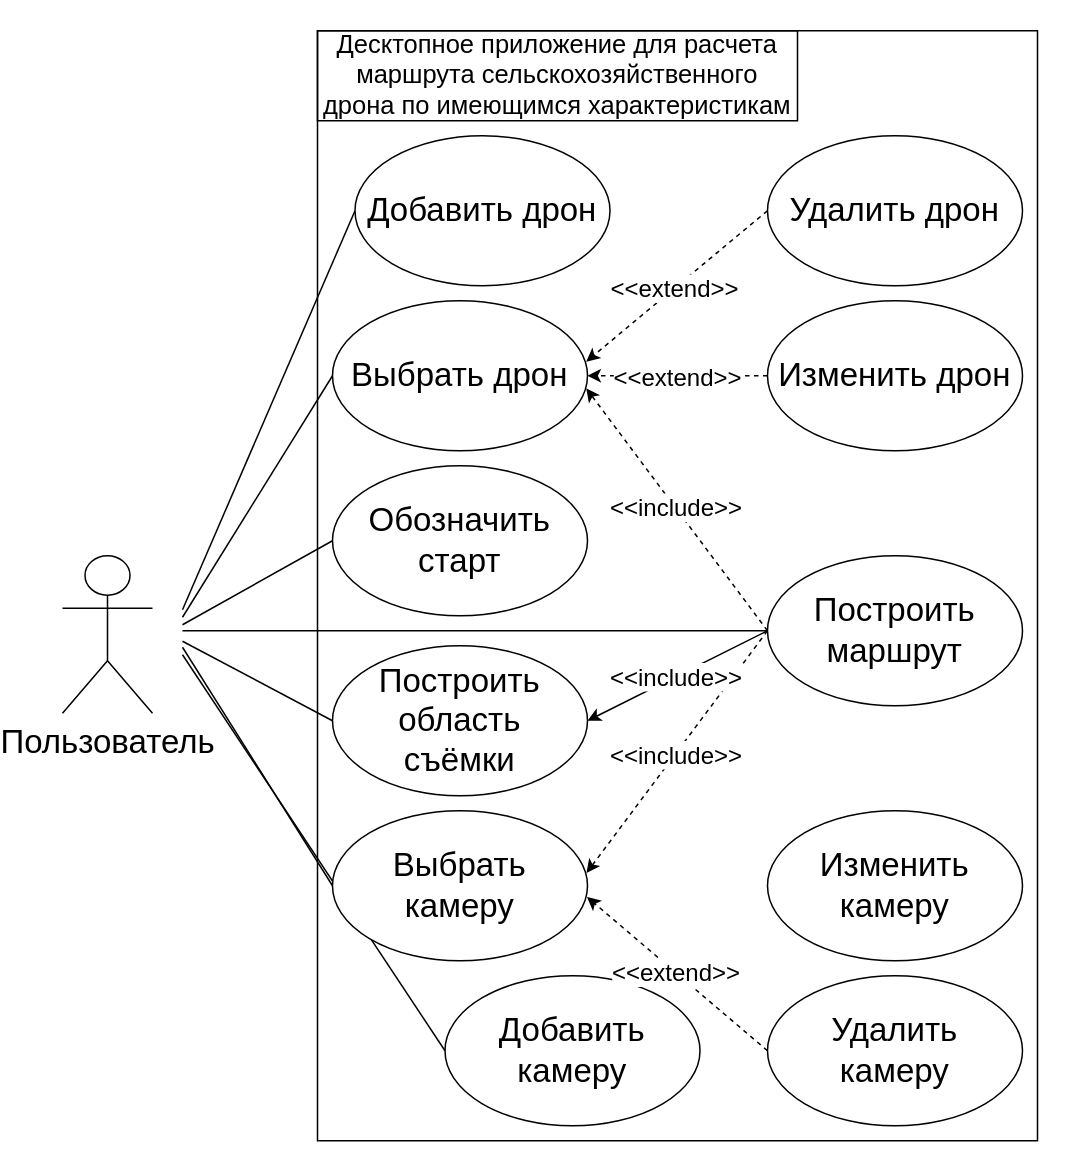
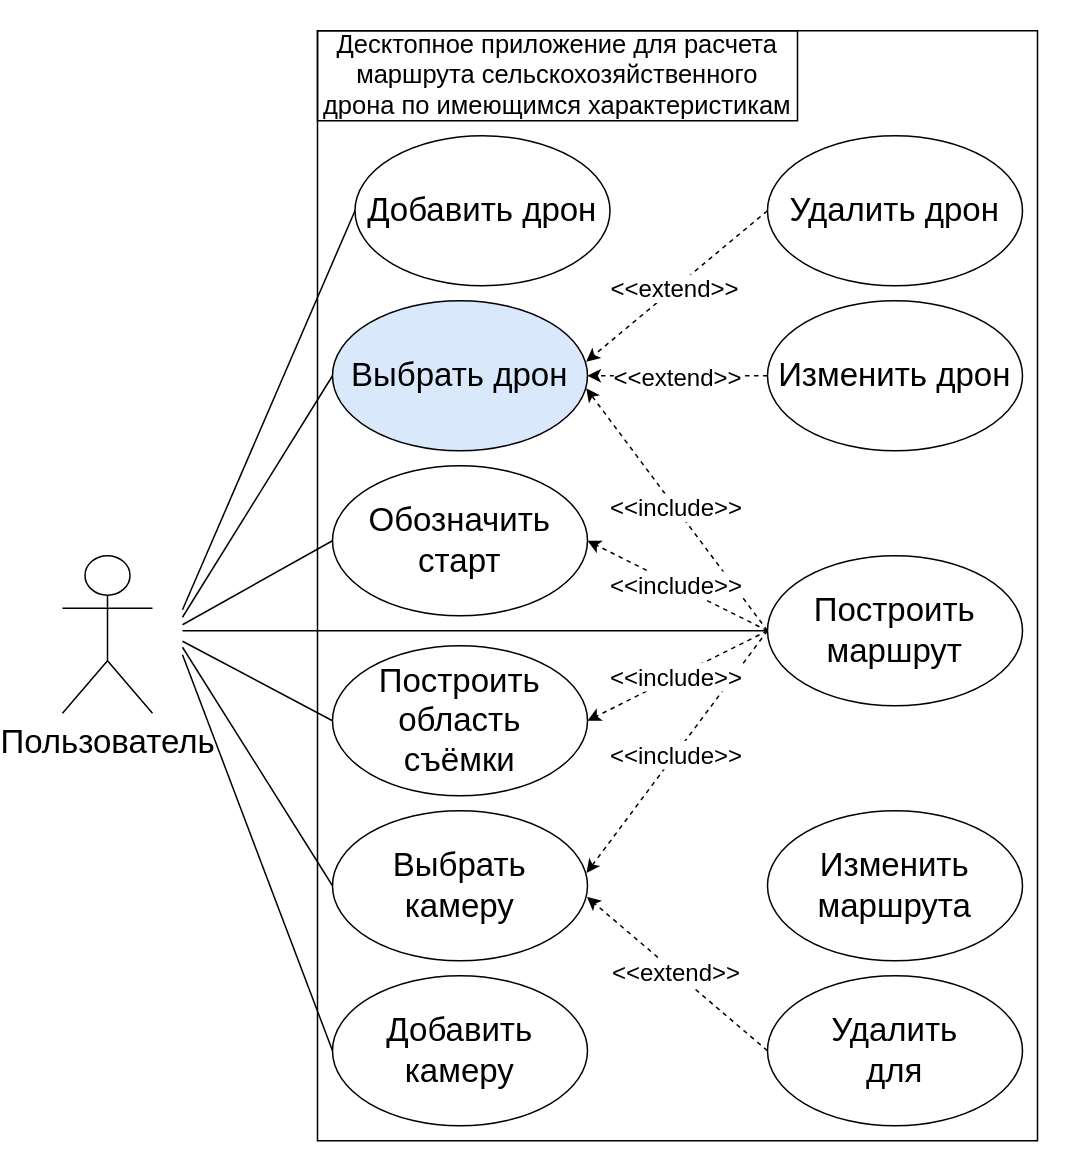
- <mxCell id="22" value="&lt;font style=&quot;font-size: 22px;&quot;&gt;Выбрать дрон&lt;/font&gt;" style="ellipse;whiteSpace=wrap;html=1;" parent="1" vertex="1"><mxGeometry x="200" y="200" width="170" height="100" as="geometry" /></mxCell>
+ <mxCell id="22" value="&lt;font style=&quot;font-size: 22px;&quot;&gt;Выбрать дрон&lt;/font&gt;" style="ellipse;whiteSpace=wrap;html=1;fillColor=#dae8fc;" parent="1" vertex="1"><mxGeometry x="200" y="200" width="170" height="100" as="geometry" /></mxCell>
+ <mxCell id="35" value="" style="endArrow=classic;dashed=1;html=1;rounded=0;verticalAlign=bottom;strokeWidth=1;startArrow=none;startFill=0;endFill=1;entryX=1;entryY=0.5;entryDx=0;entryDy=0;exitX=0;exitY=0.5;exitDx=0;exitDy=0;" parent="1" source="6" target="27" edge="1"><mxGeometry width="50" height="50" relative="1" as="geometry"><mxPoint x="480" y="421" as="sourcePoint" /><mxPoint x="150" y="221" as="targetPoint" /><Array as="points" /></mxGeometry></mxCell>
+ <mxCell id="36" value="&lt;font style=&quot;font-size: 16px;&quot;&gt;&amp;lt;&amp;lt;include&amp;gt;&amp;gt;&lt;/font&gt;" style="edgeLabel;html=1;align=center;verticalAlign=middle;resizable=0;points=[];" parent="35" vertex="1" connectable="0"><mxGeometry x="0.024" relative="1" as="geometry"><mxPoint as="offset" /></mxGeometry></mxCell>
- <mxCell id="31" value="" style="endArrow=classic;dashed=0;html=1;rounded=0;verticalAlign=bottom;strokeWidth=1;startArrow=none;startFill=0;endFill=1;entryX=1;entryY=0.5;entryDx=0;entryDy=0;exitX=0;exitY=0.5;exitDx=0;exitDy=0;" parent="1" source="6" target="28" edge="1"><mxGeometry width="50" height="50" relative="1" as="geometry"><mxPoint x="800" y="331" as="sourcePoint" /><mxPoint x="420" y="651" as="targetPoint" /><Array as="points" /></mxGeometry></mxCell>
+ <mxCell id="31" value="" style="endArrow=classic;dashed=1;html=1;rounded=0;verticalAlign=bottom;strokeWidth=1;startArrow=none;startFill=0;endFill=1;entryX=1;entryY=0.5;entryDx=0;entryDy=0;exitX=0;exitY=0.5;exitDx=0;exitDy=0;" parent="1" source="6" target="28" edge="1"><mxGeometry width="50" height="50" relative="1" as="geometry"><mxPoint x="800" y="331" as="sourcePoint" /><mxPoint x="420" y="651" as="targetPoint" /><Array as="points" /></mxGeometry></mxCell>
- <mxCell id="7" value="&lt;font style=&quot;font-size: 22px;&quot;&gt;Изменить камеру&lt;/font&gt;" style="ellipse;whiteSpace=wrap;html=1;" parent="1" vertex="1"><mxGeometry x="490" y="540" width="170" height="100" as="geometry" /></mxCell>
+ <mxCell id="7" value="&lt;font style=&quot;font-size: 22px;&quot;&gt;Изменить маршрута&lt;/font&gt;" style="ellipse;whiteSpace=wrap;html=1;" parent="1" vertex="1"><mxGeometry x="490" y="540" width="170" height="100" as="geometry" /></mxCell>
- <mxCell id="4" value="&lt;font style=&quot;font-size: 22px;&quot;&gt;Добавить камеру&lt;/font&gt;" style="ellipse;whiteSpace=wrap;html=1;" parent="1" vertex="1"><mxGeometry x="275" y="650" width="170" height="100" as="geometry" /></mxCell>
+ <mxCell id="4" value="&lt;font style=&quot;font-size: 22px;&quot;&gt;Добавить камеру&lt;/font&gt;" style="ellipse;whiteSpace=wrap;html=1;" parent="1" vertex="1"><mxGeometry x="200" y="650" width="170" height="100" as="geometry" /></mxCell>
- <mxCell id="8" value="&lt;div&gt;&lt;font style=&quot;font-size: 22px;&quot;&gt;Удалить&lt;/font&gt;&lt;/div&gt;&lt;div&gt;&lt;font style=&quot;font-size: 22px;&quot;&gt;камеру&lt;/font&gt;&lt;/div&gt;" style="ellipse;whiteSpace=wrap;html=1;" parent="1" vertex="1"><mxGeometry x="490" y="650" width="170" height="100" as="geometry" /></mxCell>
+ <mxCell id="8" value="&lt;div&gt;&lt;font style=&quot;font-size: 22px;&quot;&gt;Удалить&lt;/font&gt;&lt;/div&gt;&lt;div&gt;&lt;font style=&quot;font-size: 22px;&quot;&gt;для&lt;/font&gt;&lt;/div&gt;" style="ellipse;whiteSpace=wrap;html=1;" parent="1" vertex="1"><mxGeometry x="490" y="650" width="170" height="100" as="geometry" /></mxCell>
